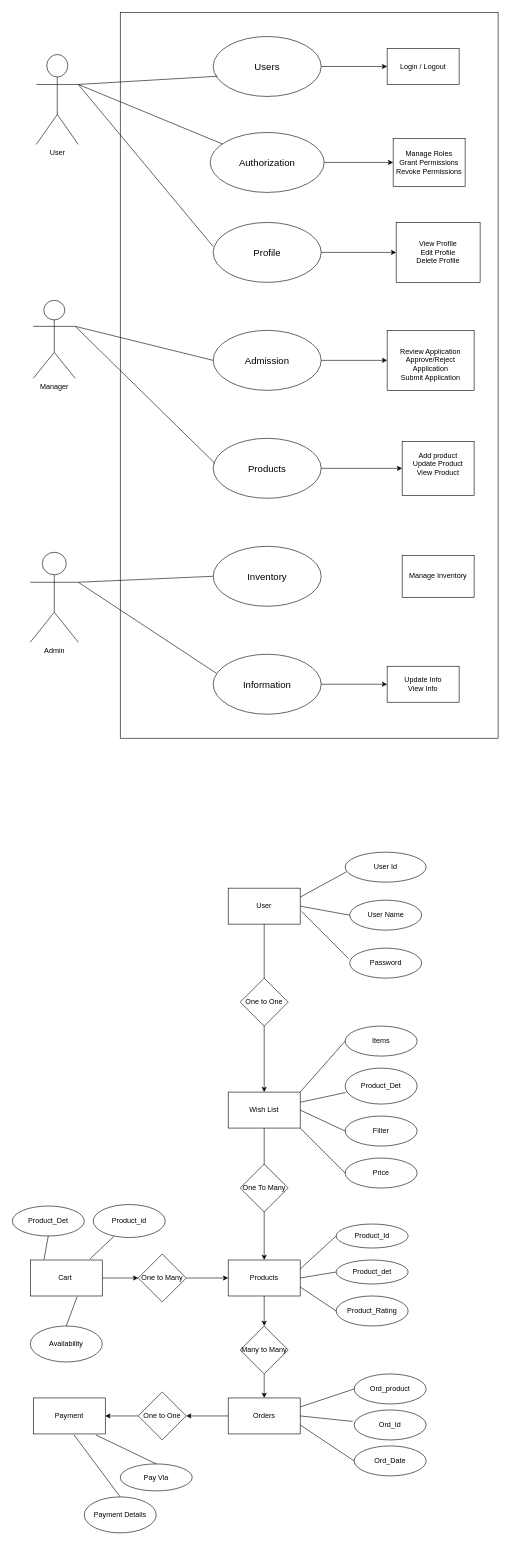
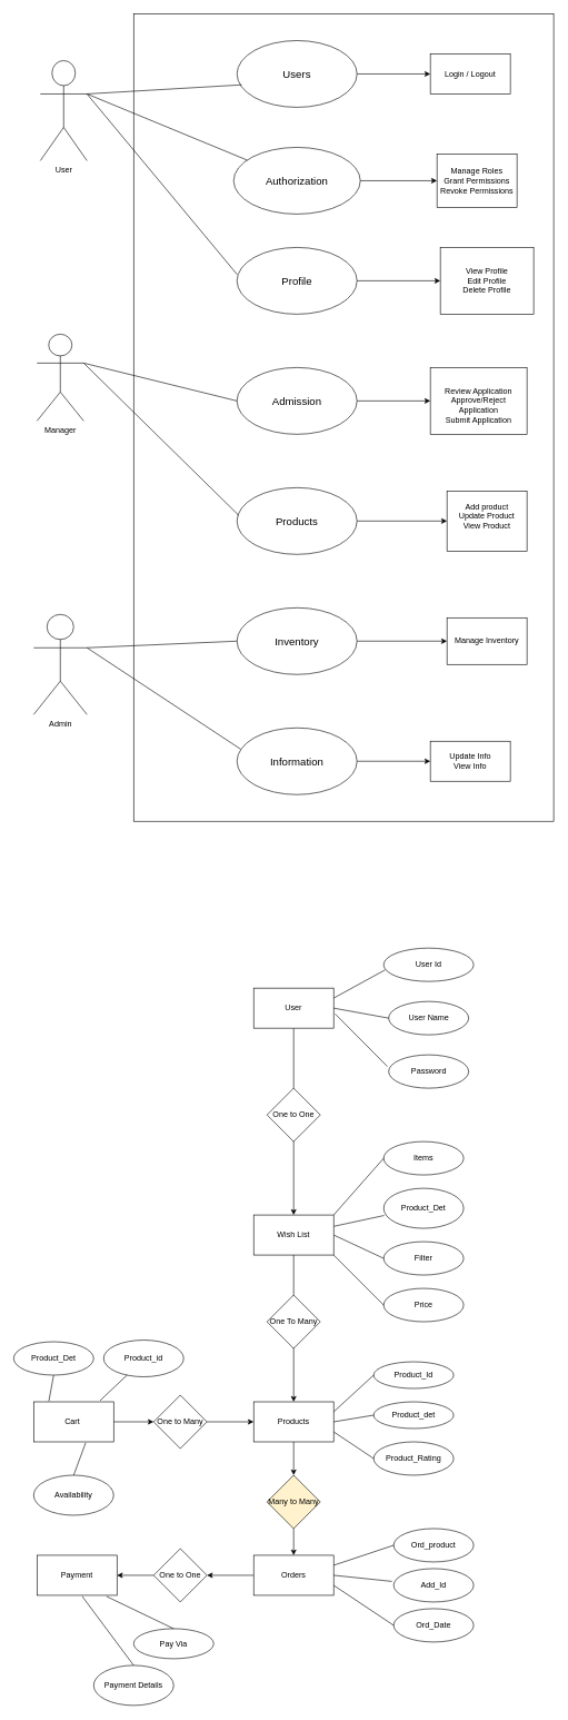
+ <mxCell id="16" value="" style="edgeStyle=orthogonalEdgeStyle;rounded=0;orthogonalLoop=1;jettySize=auto;html=1;" parent="1" source="17" target="33" edge="1"><mxGeometry relative="1" as="geometry" /></mxCell>
- <mxCell id="79" value="Many to Many" style="rhombus;whiteSpace=wrap;html=1;" parent="1" vertex="1"><mxGeometry x="400" y="2210" width="80" height="80" as="geometry" /></mxCell>
+ <mxCell id="79" value="Many to Many" style="rhombus;whiteSpace=wrap;html=1;fillColor=#fff2cc;" parent="1" vertex="1"><mxGeometry x="400" y="2210" width="80" height="80" as="geometry" /></mxCell>
- <mxCell id="70" value="Ord_Id" style="ellipse;whiteSpace=wrap;html=1;" parent="1" vertex="1"><mxGeometry x="590" y="2350" width="120" height="50" as="geometry" /></mxCell>
+ <mxCell id="70" value="Add_Id" style="ellipse;whiteSpace=wrap;html=1;" parent="1" vertex="1"><mxGeometry x="590" y="2350" width="120" height="50" as="geometry" /></mxCell>
